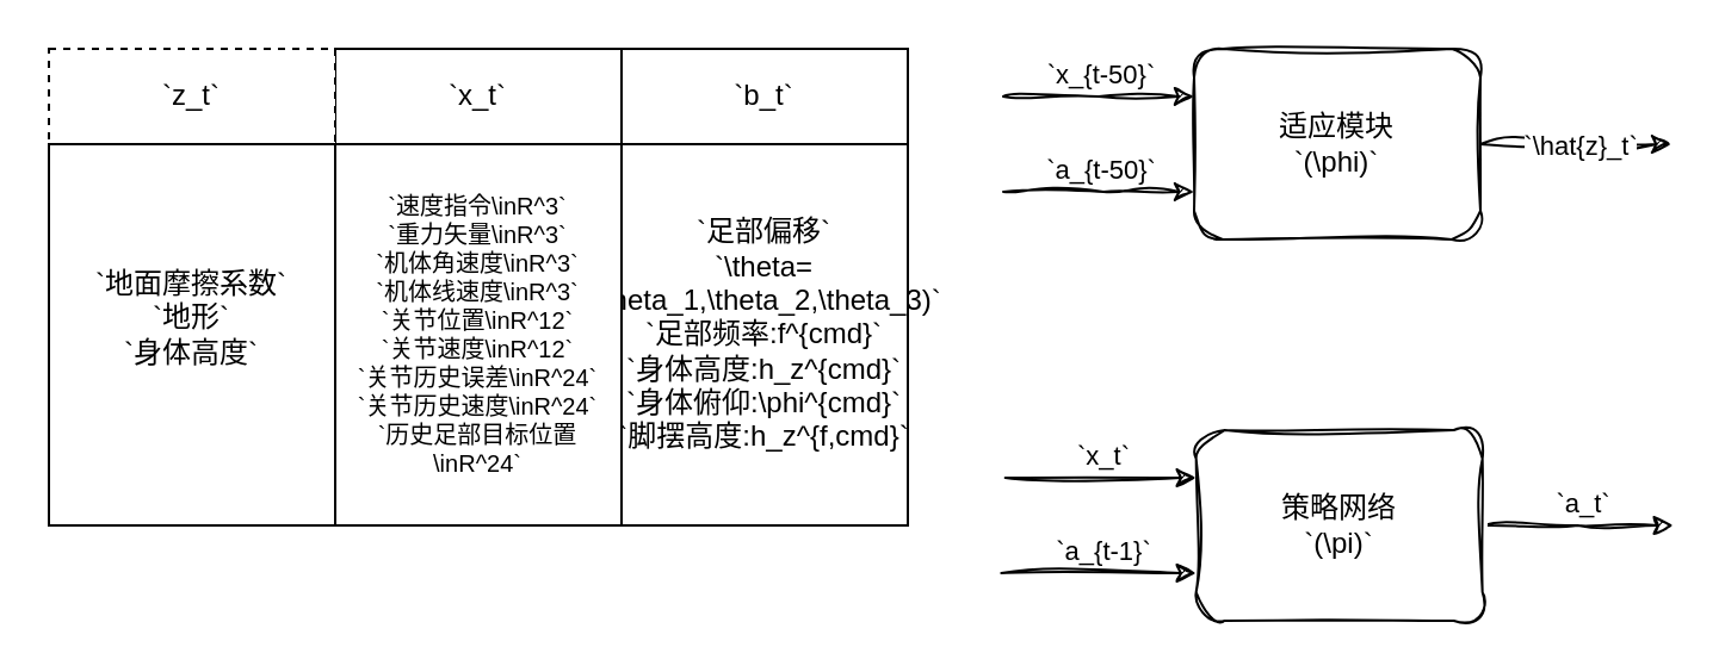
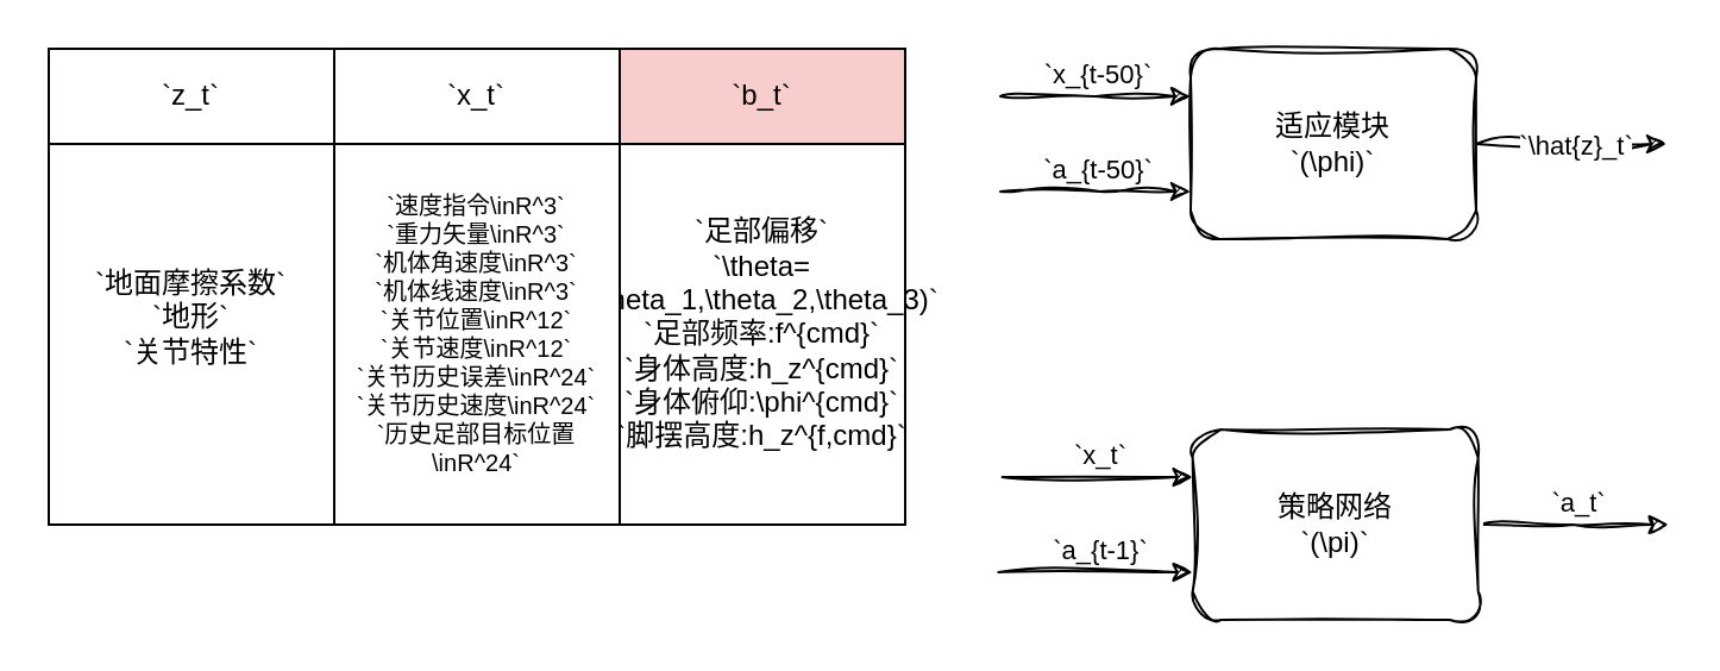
- <mxCell id="23" value="`z_t`" style="rounded=0;whiteSpace=wrap;html=1;dashed=1;" vertex="1" parent="22"><mxGeometry width="120" height="40" as="geometry" /></mxCell>
+ <mxCell id="23" value="`z_t`" style="rounded=0;whiteSpace=wrap;html=1;" vertex="1" parent="22"><mxGeometry width="120" height="40" as="geometry" /></mxCell>
- <mxCell id="17" value="`b_t`" style="rounded=0;whiteSpace=wrap;html=1;" vertex="1" parent="16"><mxGeometry width="120" height="40" as="geometry" /></mxCell>
+ <mxCell id="17" value="`b_t`" style="rounded=0;whiteSpace=wrap;html=1;fillColor=#f8cecc;" vertex="1" parent="16"><mxGeometry width="120" height="40" as="geometry" /></mxCell>
- <mxCell id="24" value="&lt;div&gt;`地面摩擦系数`&lt;/div&gt;&lt;div&gt;`地形`&lt;/div&gt;&lt;div&gt;`身体高度`&lt;/div&gt;&lt;div&gt;&lt;br&gt;&lt;/div&gt;" style="rounded=0;whiteSpace=wrap;html=1;" vertex="1" parent="22"><mxGeometry y="40" width="120" height="160" as="geometry" /></mxCell>
+ <mxCell id="24" value="&lt;div&gt;`地面摩擦系数`&lt;/div&gt;&lt;div&gt;`地形`&lt;/div&gt;&lt;div&gt;`关节特性`&lt;/div&gt;&lt;div&gt;&lt;br&gt;&lt;/div&gt;" style="rounded=0;whiteSpace=wrap;html=1;" vertex="1" parent="22"><mxGeometry y="40" width="120" height="160" as="geometry" /></mxCell>
